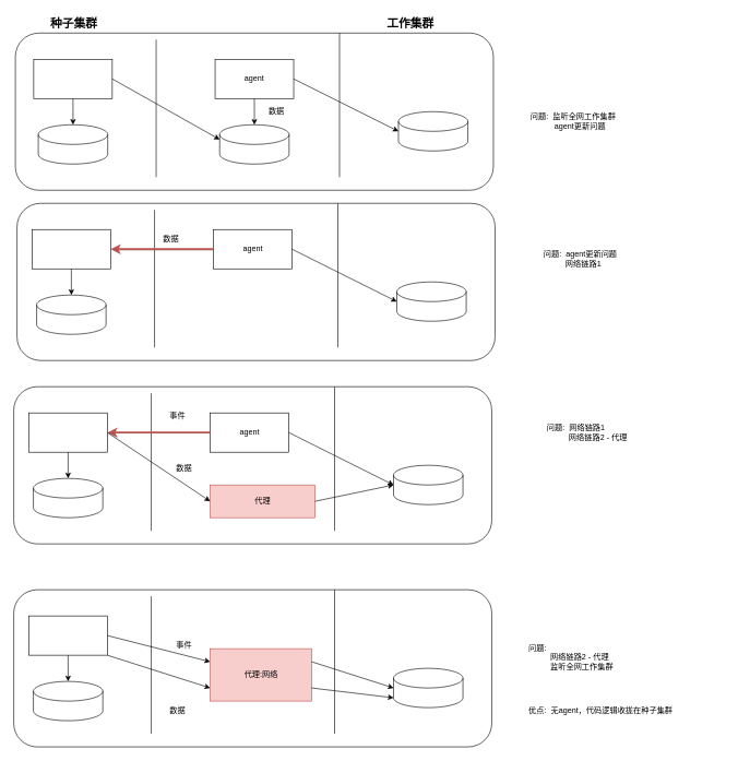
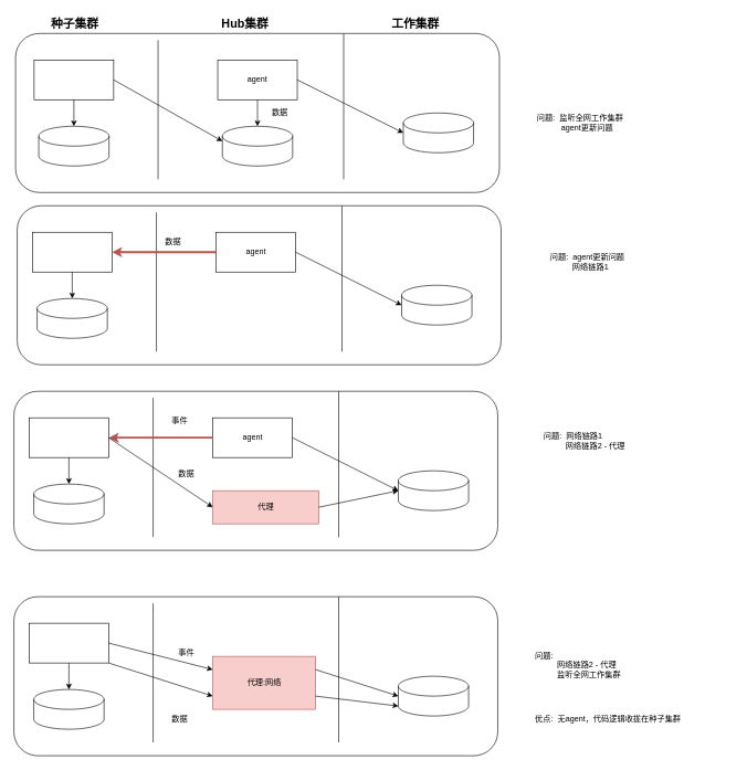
+ <mxCell id="16" value="Hub集群" style="text;html=1;strokeColor=none;fillColor=none;align=center;verticalAlign=middle;whiteSpace=wrap;rounded=0;fontStyle=1;fontSize=18;" parent="1" vertex="1"><mxGeometry x="321" y="20" width="97" height="30" as="geometry" /></mxCell>
- <mxCell id="61" value="问题:&amp;nbsp;&amp;nbsp;网络链路1&lt;br&gt;&amp;nbsp; &amp;nbsp; &amp;nbsp; &amp;nbsp; &amp;nbsp; 网络链路2 -&amp;nbsp;代理" style="text;html=1;strokeColor=none;fillColor=none;align=left;verticalAlign=middle;whiteSpace=wrap;rounded=0;" parent="1" vertex="1"><mxGeometry x="833" y="645" width="140" height="30" as="geometry" /></mxCell>
+ <mxCell id="61" value="问题:&amp;nbsp;&amp;nbsp;网络链路1&lt;br&gt;&amp;nbsp; &amp;nbsp; &amp;nbsp; &amp;nbsp; &amp;nbsp; 网络链路2 -&amp;nbsp;代理" style="text;html=1;strokeColor=none;fillColor=none;align=left;verticalAlign=middle;whiteSpace=wrap;rounded=0;" parent="1" vertex="1"><mxGeometry x="818" y="650" width="140" height="30" as="geometry" /></mxCell>
